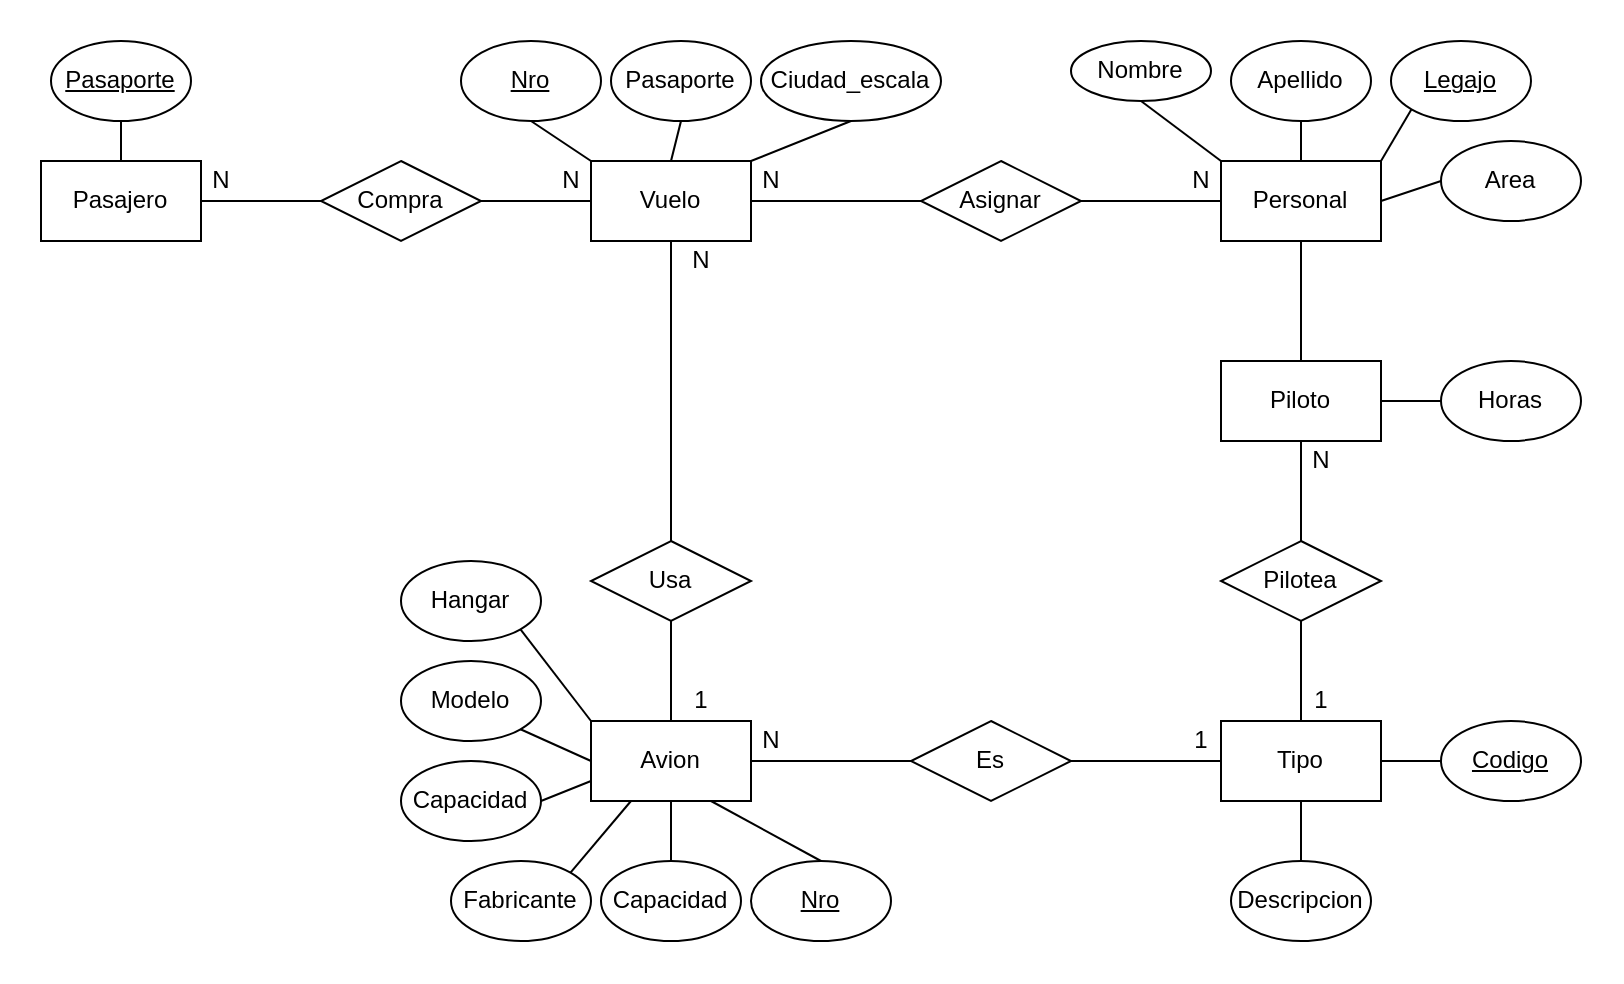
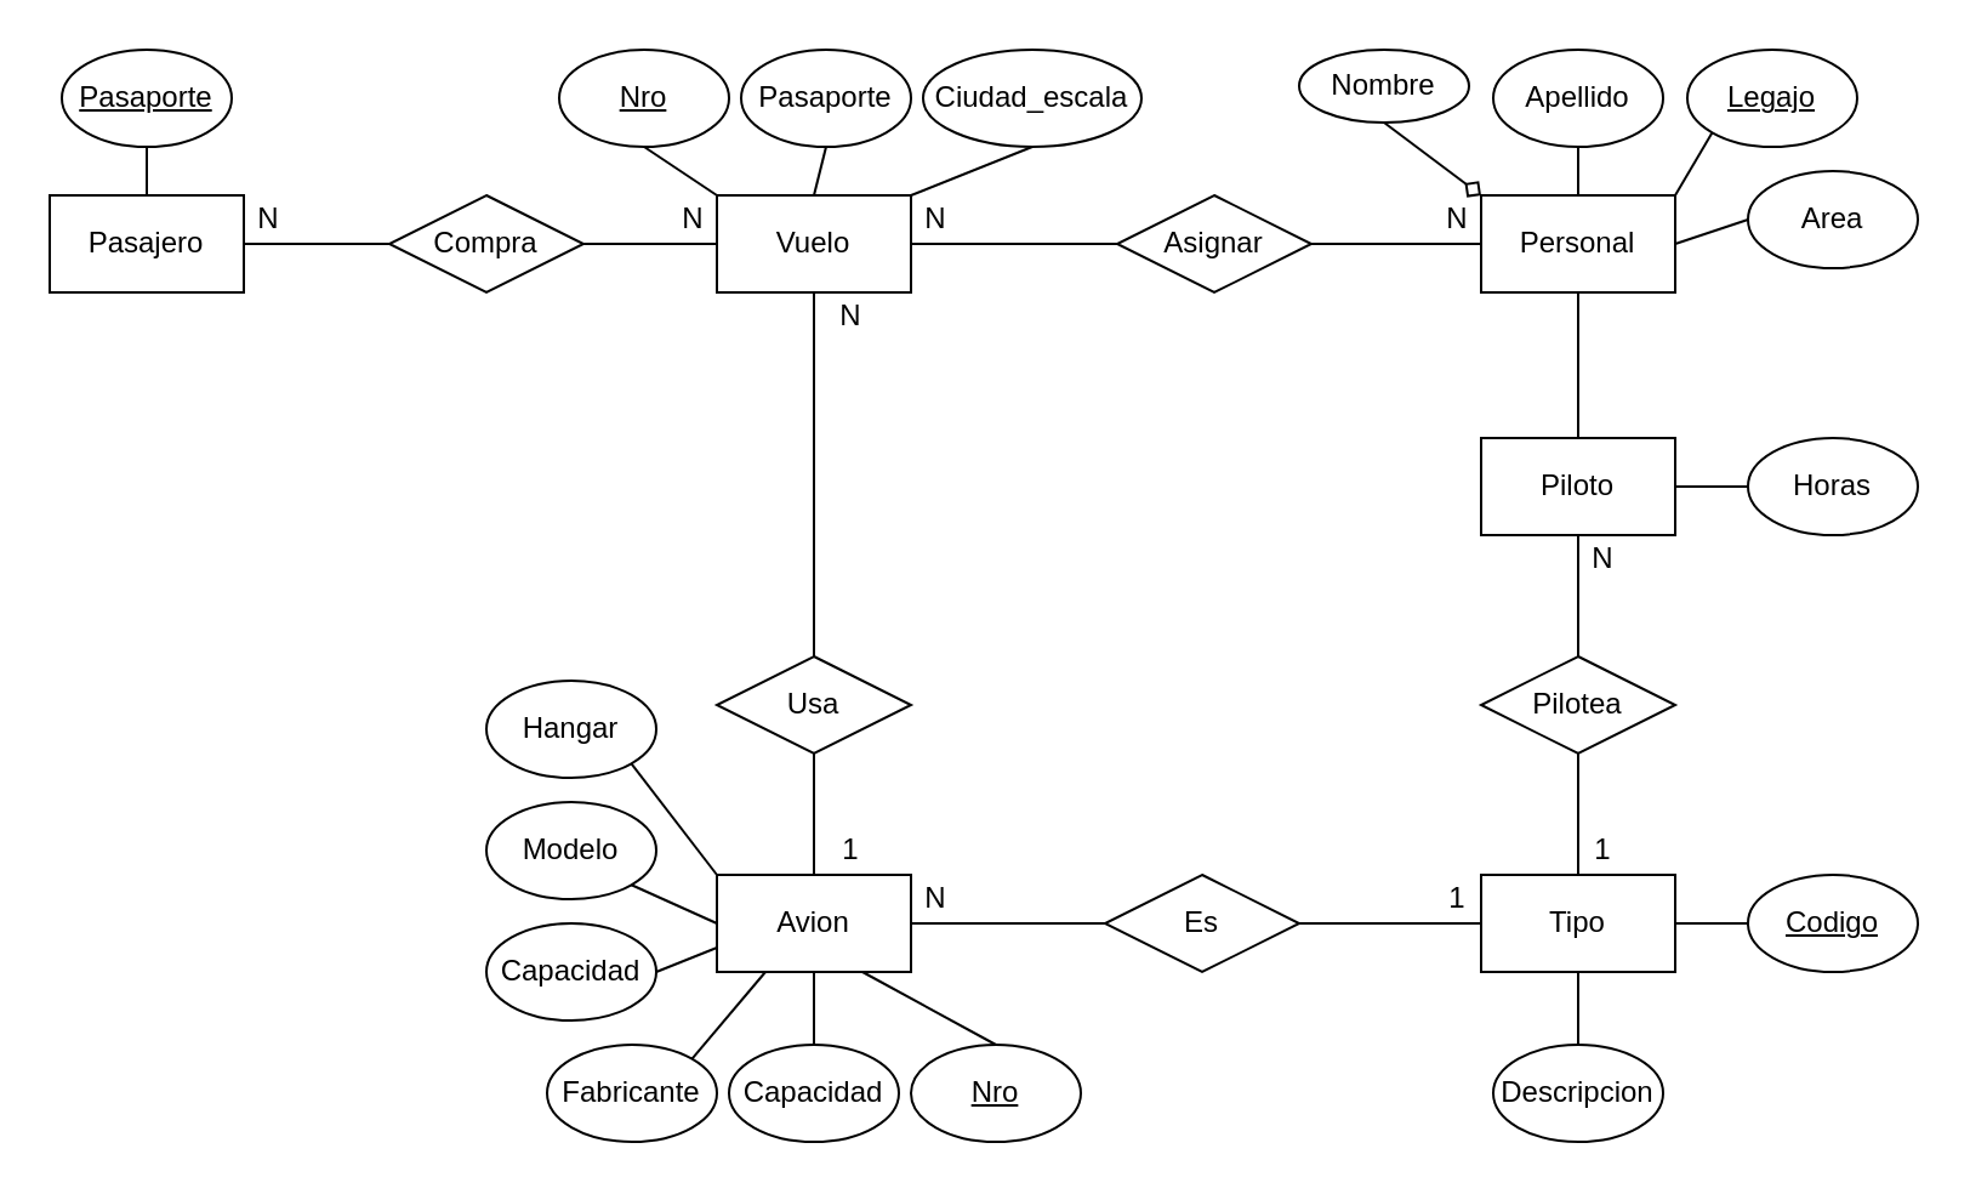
- <mxCell id="41" style="edgeStyle=none;rounded=0;orthogonalLoop=1;jettySize=auto;html=1;exitX=0.5;exitY=1;exitDx=0;exitDy=0;entryX=0;entryY=0;entryDx=0;entryDy=0;endArrow=none;endFill=0;" edge="1" parent="1" source="42" target="23"><mxGeometry relative="1" as="geometry" /></mxCell>
+ <mxCell id="41" style="edgeStyle=none;rounded=0;orthogonalLoop=1;jettySize=auto;html=1;exitX=0.5;exitY=1;exitDx=0;exitDy=0;entryX=0;entryY=0;entryDx=0;entryDy=0;endArrow=diamond;endFill=0;" edge="1" parent="1" source="42" target="23"><mxGeometry relative="1" as="geometry" /></mxCell>
